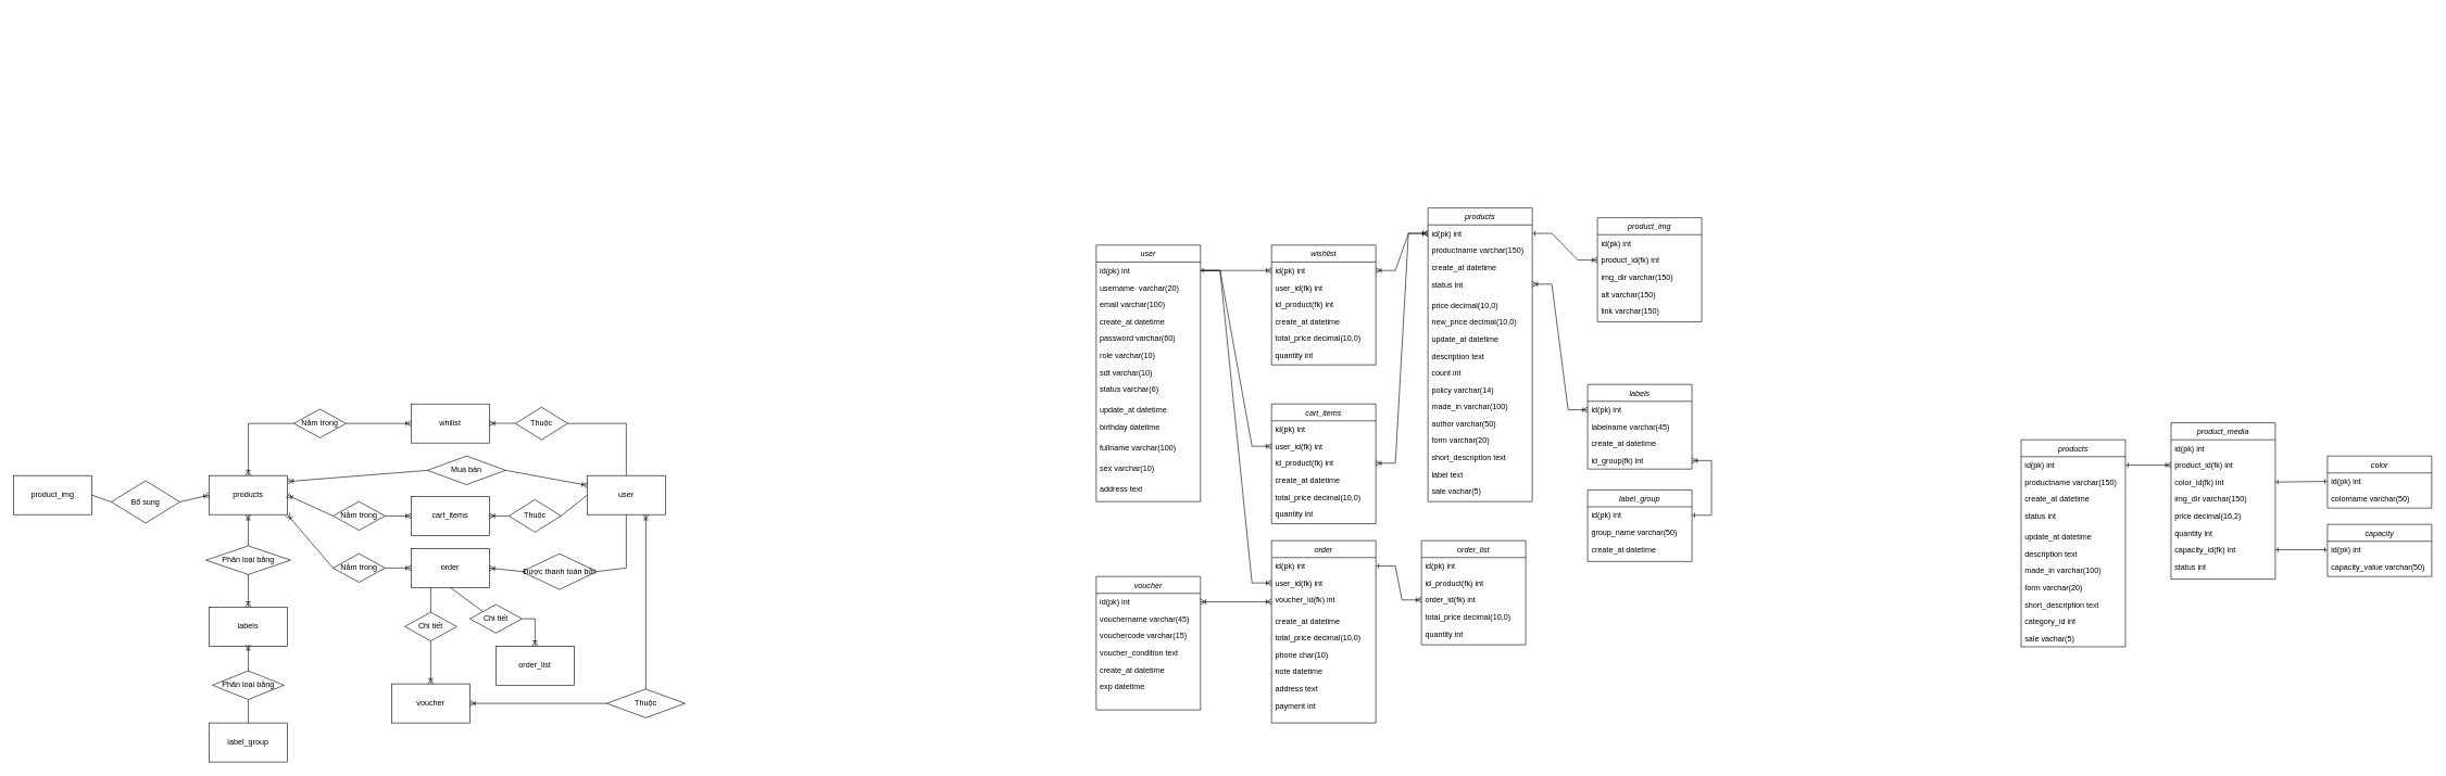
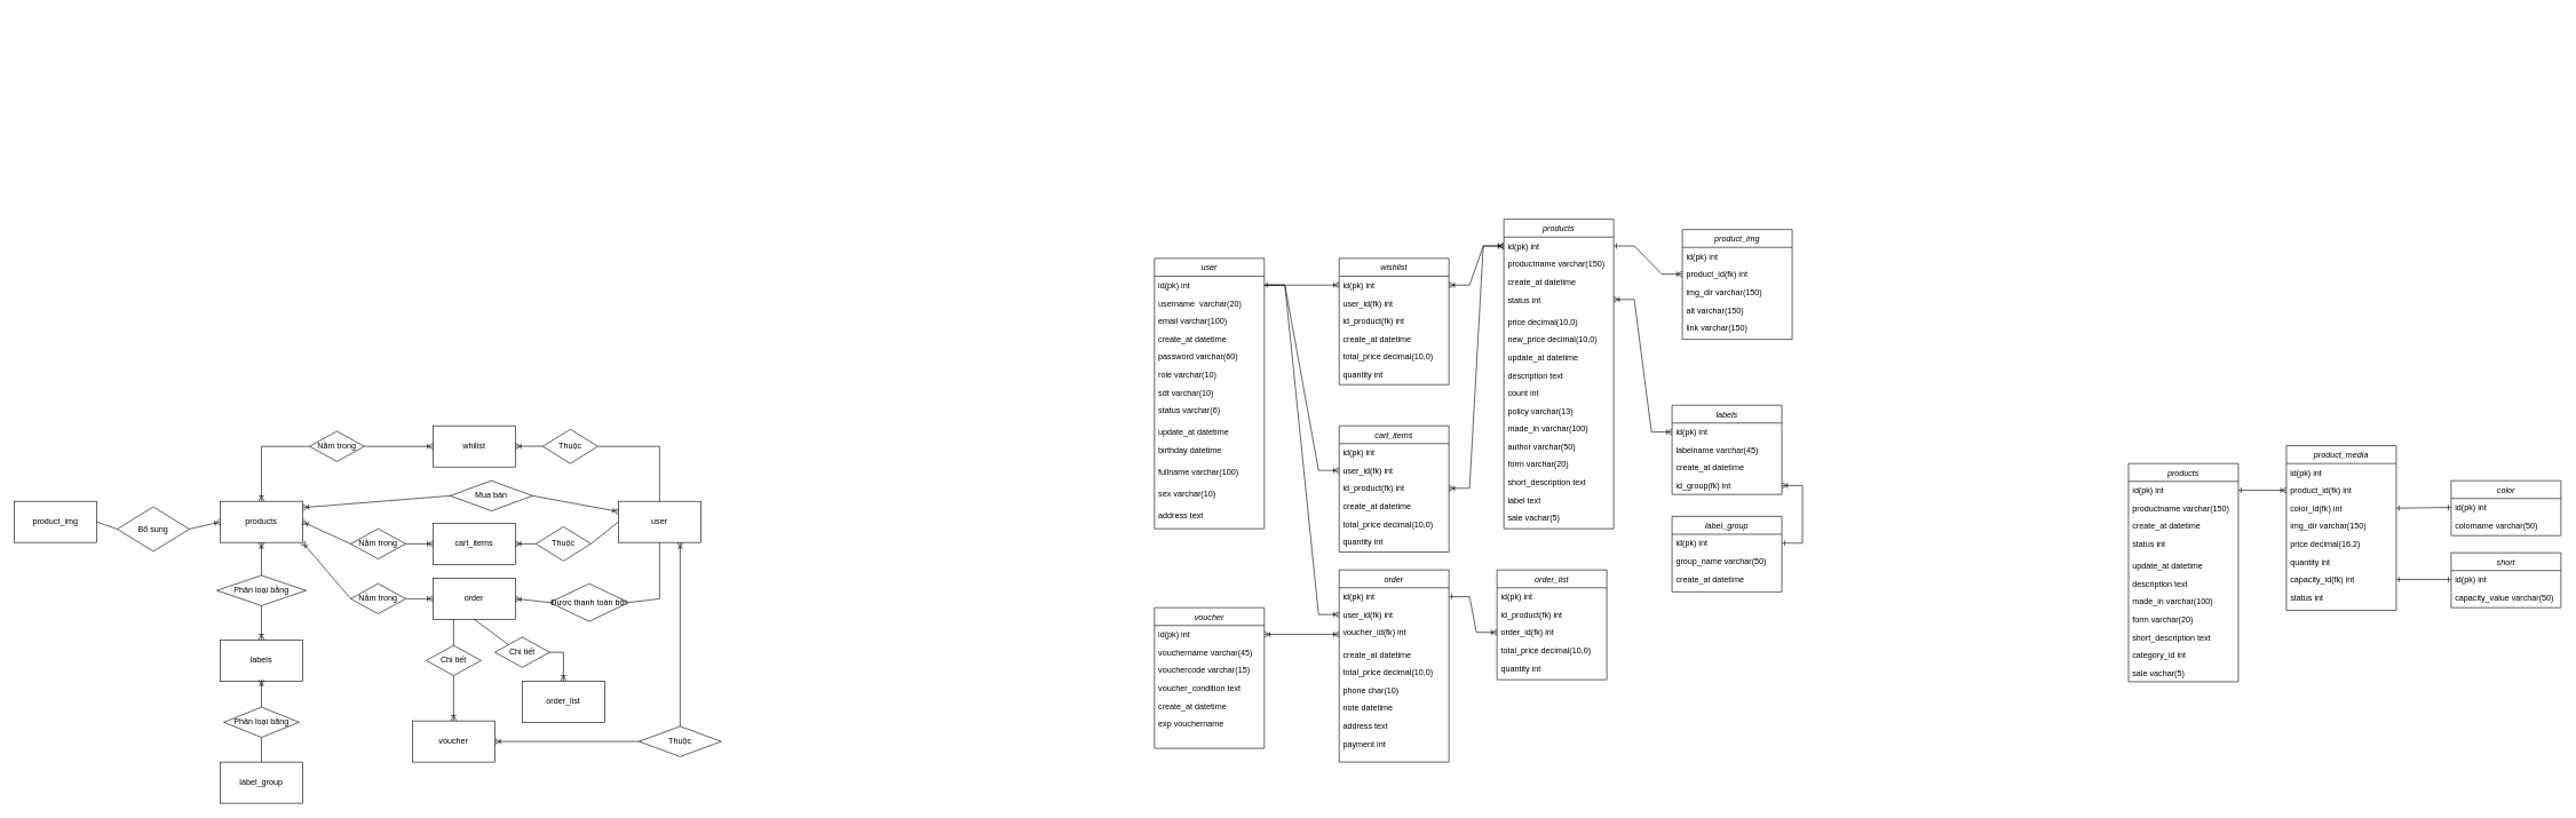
- <mxCell id="26" value="policy varchar(14)" style="text;align=left;verticalAlign=top;spacingLeft=4;spacingRight=4;overflow=hidden;rotatable=0;points=[[0,0.5],[1,0.5]];portConstraint=eastwest;rounded=0;shadow=0;html=0;" parent="16" vertex="1"><mxGeometry y="266" width="160" height="26" as="geometry" /></mxCell>
+ <mxCell id="26" value="policy varchar(13)" style="text;align=left;verticalAlign=top;spacingLeft=4;spacingRight=4;overflow=hidden;rotatable=0;points=[[0,0.5],[1,0.5]];portConstraint=eastwest;rounded=0;shadow=0;html=0;" parent="16" vertex="1"><mxGeometry y="266" width="160" height="26" as="geometry" /></mxCell>
- <mxCell id="156" value="capacity" style="swimlane;fontStyle=2;align=center;verticalAlign=top;childLayout=stackLayout;horizontal=1;startSize=26;horizontalStack=0;resizeParent=1;resizeLast=0;collapsible=1;marginBottom=0;rounded=0;shadow=0;strokeWidth=1;" vertex="1" parent="1"><mxGeometry x="3570" y="805" width="160" height="80" as="geometry"><mxRectangle x="230" y="140" width="160" height="26" as="alternateBounds" /></mxGeometry></mxCell>
+ <mxCell id="156" value="short" style="swimlane;fontStyle=2;align=center;verticalAlign=top;childLayout=stackLayout;horizontal=1;startSize=26;horizontalStack=0;resizeParent=1;resizeLast=0;collapsible=1;marginBottom=0;rounded=0;shadow=0;strokeWidth=1;" vertex="1" parent="1"><mxGeometry x="3570" y="805" width="160" height="80" as="geometry"><mxRectangle x="230" y="140" width="160" height="26" as="alternateBounds" /></mxGeometry></mxCell>
- <mxCell id="44" value="exp datetime" style="text;align=left;verticalAlign=top;spacingLeft=4;spacingRight=4;overflow=hidden;rotatable=0;points=[[0,0.5],[1,0.5]];portConstraint=eastwest;rounded=0;shadow=0;html=0;" parent="38" vertex="1"><mxGeometry y="156" width="160" height="26" as="geometry" /></mxCell>
+ <mxCell id="44" value="exp vouchername" style="text;align=left;verticalAlign=top;spacingLeft=4;spacingRight=4;overflow=hidden;rotatable=0;points=[[0,0.5],[1,0.5]];portConstraint=eastwest;rounded=0;shadow=0;html=0;" parent="38" vertex="1"><mxGeometry y="156" width="160" height="26" as="geometry" /></mxCell>
